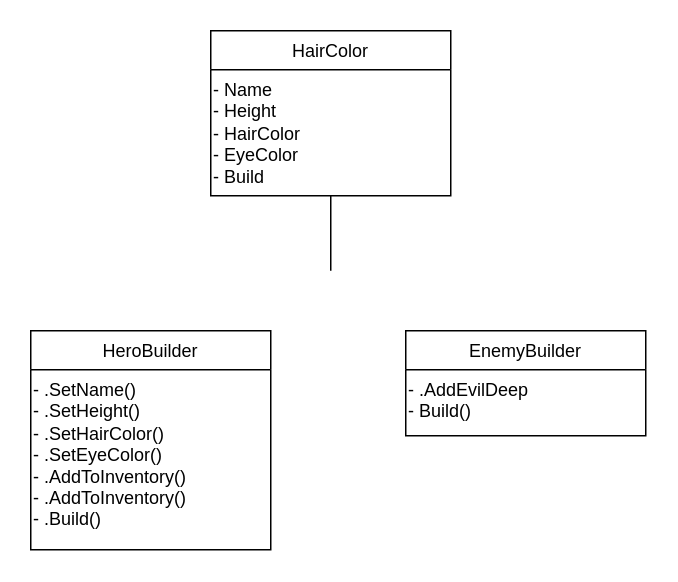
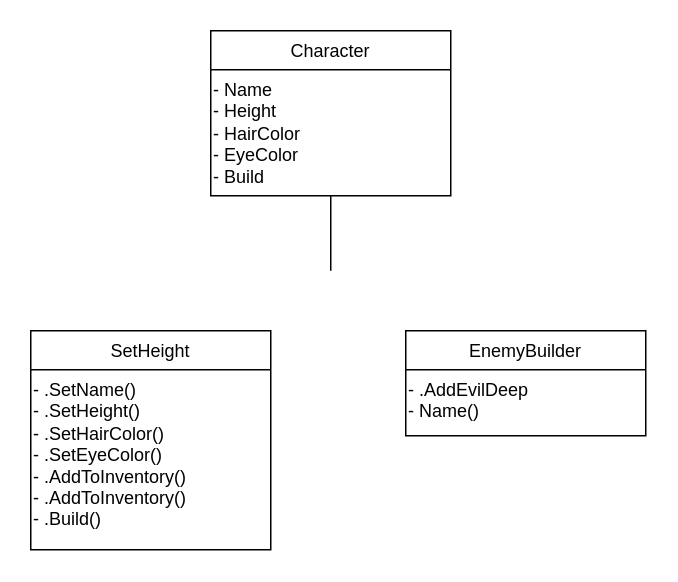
- <mxCell id="6" value="HairColor" style="swimlane;fontStyle=0;align=center;verticalAlign=top;childLayout=stackLayout;horizontal=1;startSize=26;horizontalStack=0;resizeParent=1;resizeLast=0;collapsible=1;marginBottom=0;rounded=0;shadow=0;strokeWidth=1;" parent="1" vertex="1"><mxGeometry x="140" y="20" width="160" height="110" as="geometry"><mxRectangle x="130" y="380" width="160" height="26" as="alternateBounds" /></mxGeometry></mxCell>
+ <mxCell id="6" value="Character" style="swimlane;fontStyle=0;align=center;verticalAlign=top;childLayout=stackLayout;horizontal=1;startSize=26;horizontalStack=0;resizeParent=1;resizeLast=0;collapsible=1;marginBottom=0;rounded=0;shadow=0;strokeWidth=1;" parent="1" vertex="1"><mxGeometry x="140" y="20" width="160" height="110" as="geometry"><mxRectangle x="130" y="380" width="160" height="26" as="alternateBounds" /></mxGeometry></mxCell>
- <mxCell id="2" value="HeroBuilder" style="swimlane;fontStyle=0;align=center;verticalAlign=top;childLayout=stackLayout;horizontal=1;startSize=26;horizontalStack=0;resizeParent=1;resizeLast=0;collapsible=1;marginBottom=0;rounded=0;shadow=0;strokeWidth=1;" parent="1" vertex="1"><mxGeometry x="20" y="220" width="160" height="146" as="geometry"><mxRectangle x="130" y="380" width="160" height="26" as="alternateBounds" /></mxGeometry></mxCell>
+ <mxCell id="2" value="SetHeight" style="swimlane;fontStyle=0;align=center;verticalAlign=top;childLayout=stackLayout;horizontal=1;startSize=26;horizontalStack=0;resizeParent=1;resizeLast=0;collapsible=1;marginBottom=0;rounded=0;shadow=0;strokeWidth=1;" parent="1" vertex="1"><mxGeometry x="20" y="220" width="160" height="146" as="geometry"><mxRectangle x="130" y="380" width="160" height="26" as="alternateBounds" /></mxGeometry></mxCell>
- <mxCell id="5" value="- .AddEvilDeep&#10;- Build()" style="text;whiteSpace=wrap;" parent="4" vertex="1"><mxGeometry y="26" width="160" height="44" as="geometry" /></mxCell>
+ <mxCell id="5" value="- .AddEvilDeep&#10;- Name()" style="text;whiteSpace=wrap;" parent="4" vertex="1"><mxGeometry y="26" width="160" height="44" as="geometry" /></mxCell>
